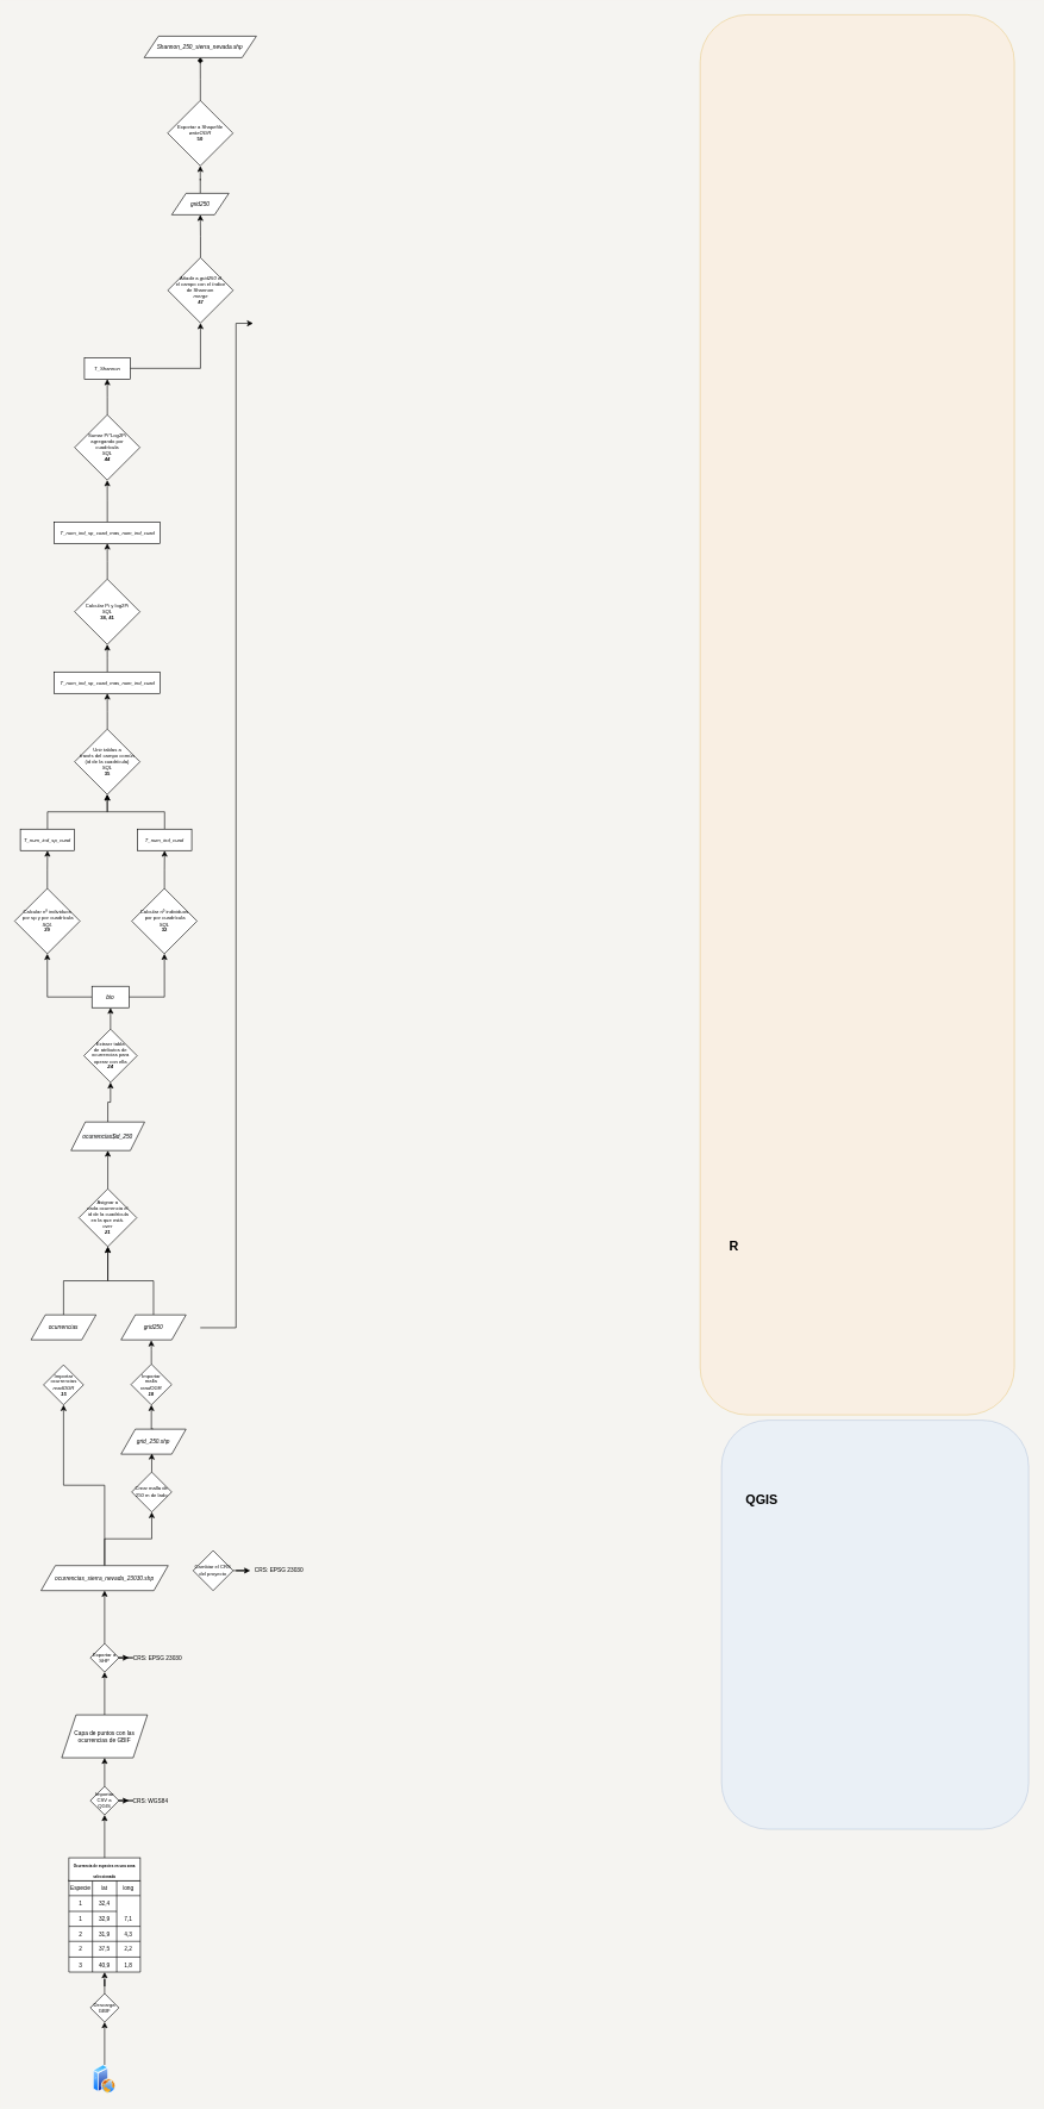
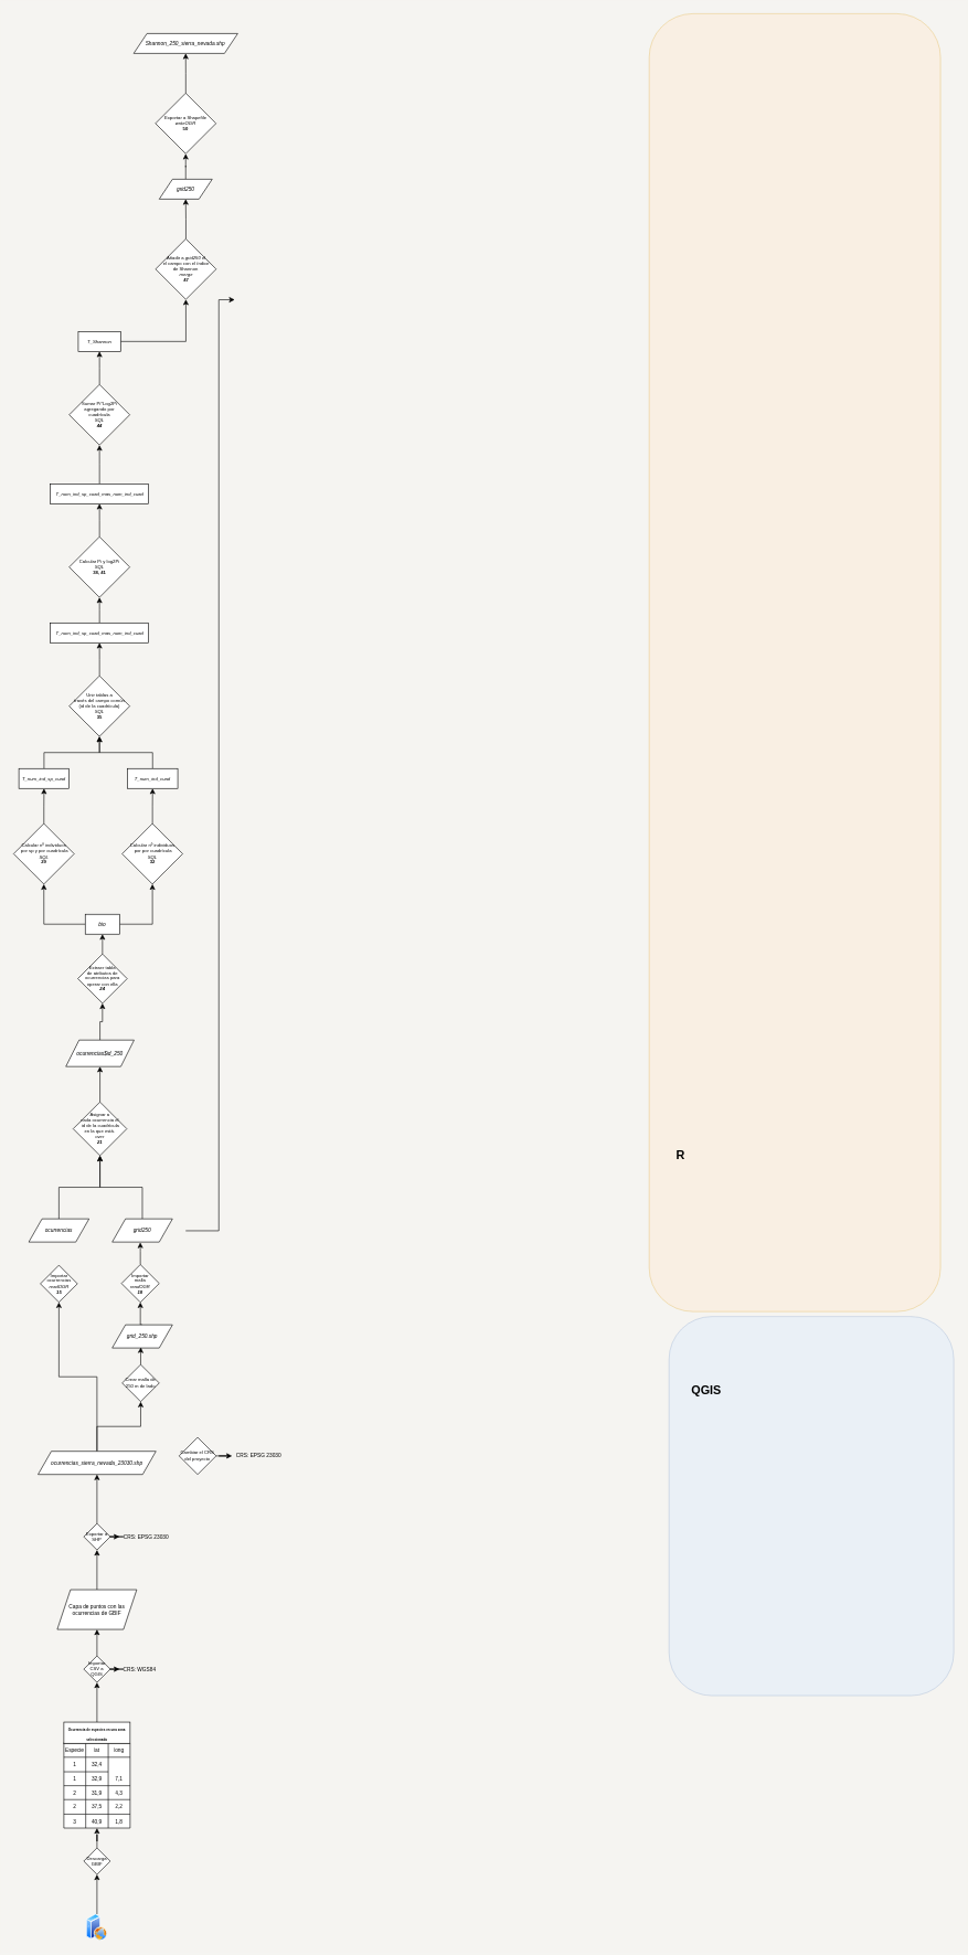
- <mxCell id="93" style="edgeStyle=orthogonalEdgeStyle;rounded=0;orthogonalLoop=1;jettySize=auto;html=1;entryX=0.5;entryY=1;entryDx=0;entryDy=0;fontSize=8;endArrow=diamond;" parent="1" source="94" target="95" edge="1"><mxGeometry relative="1" as="geometry" /></mxCell>
+ <mxCell id="93" style="edgeStyle=orthogonalEdgeStyle;rounded=0;orthogonalLoop=1;jettySize=auto;html=1;entryX=0.5;entryY=1;entryDx=0;entryDy=0;fontSize=8;" parent="1" source="94" target="95" edge="1"><mxGeometry relative="1" as="geometry" /></mxCell>
